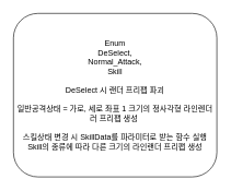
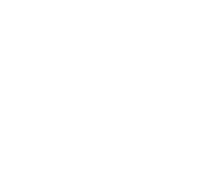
- <mxCell id="2" value="Enum&lt;br&gt;DeSelect,&lt;br&gt;Normal_Attack,&lt;br&gt;Skill&lt;br&gt;&lt;br&gt;DeSelect 시 랜더 프리팹 파괴&lt;br&gt;&lt;br&gt;일반공격상태 = 가로, 세로 좌표 1 크기의 정사각형 라인렌더러 프리팹 생성&amp;nbsp;&lt;br&gt;&lt;br&gt;스킬상태 변경 시 SkillData를 파라미터로 받는 함수 실행&lt;br&gt;Skill의 종류에 따라 다른 크기의 라인랜더 프리팹 생성" style="rounded=1;whiteSpace=wrap;html=1;" vertex="1" parent="1"><mxGeometry x="20" y="20" width="310" height="250" as="geometry" /></mxCell>
